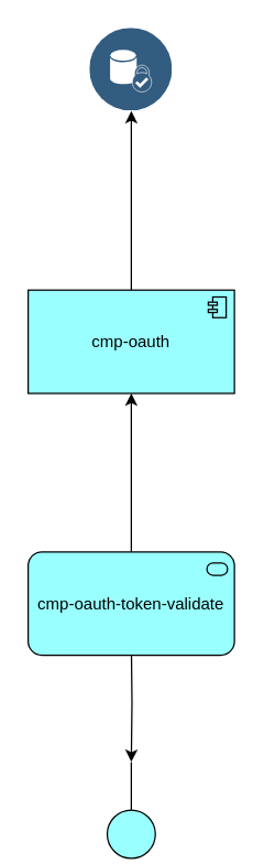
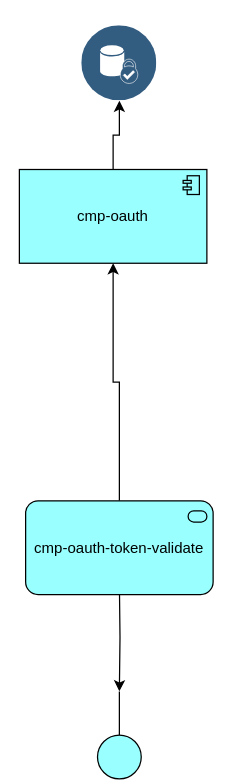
- <mxCell id="5" value="cmp-oauth" style="html=1;outlineConnect=0;whiteSpace=wrap;fillColor=#99ffff;strokeColor=#000000;shape=mxgraph.archimate3.application;appType=comp;archiType=square;" parent="1" vertex="1"><mxGeometry x="20" y="210" width="150" height="75" as="geometry" /></mxCell>
+ <mxCell id="5" value="cmp-oauth" style="html=1;outlineConnect=0;whiteSpace=wrap;fillColor=#99ffff;strokeColor=#000000;shape=mxgraph.archimate3.application;appType=comp;archiType=square;" parent="1" vertex="1"><mxGeometry x="15" y="135" width="150" height="75" as="geometry" /></mxCell>
